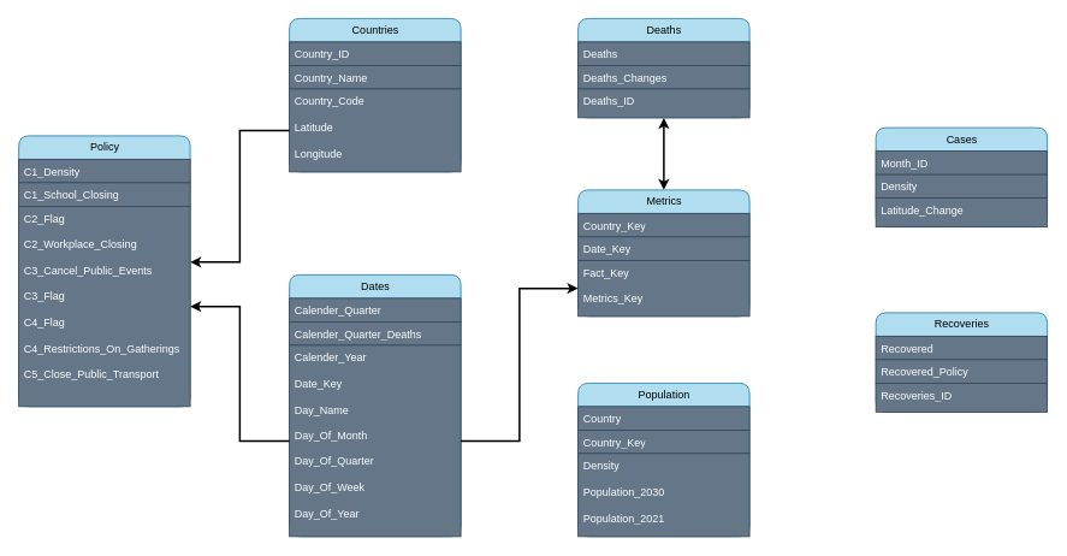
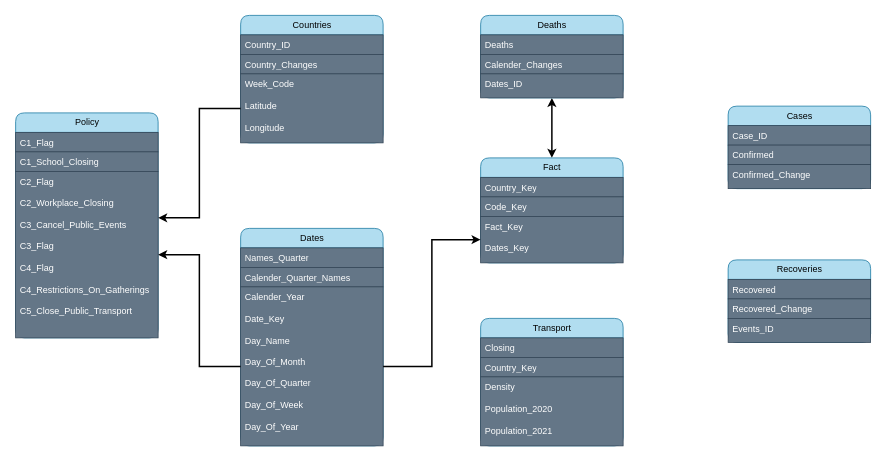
- <mxCell id="12" value="Country_Name" style="text;strokeColor=#314354;fillColor=#647687;align=left;verticalAlign=top;spacingLeft=4;spacingRight=4;overflow=hidden;rotatable=0;points=[[0,0.5],[1,0.5]];portConstraint=eastwest;whiteSpace=wrap;html=1;fontColor=#ffffff;" vertex="1" parent="10"><mxGeometry y="52" width="190" height="26" as="geometry" /></mxCell>
+ <mxCell id="12" value="Country_Changes" style="text;strokeColor=#314354;fillColor=#647687;align=left;verticalAlign=top;spacingLeft=4;spacingRight=4;overflow=hidden;rotatable=0;points=[[0,0.5],[1,0.5]];portConstraint=eastwest;whiteSpace=wrap;html=1;fontColor=#ffffff;" vertex="1" parent="10"><mxGeometry y="52" width="190" height="26" as="geometry" /></mxCell>
- <mxCell id="17" value="Deaths_Changes" style="text;strokeColor=#314354;fillColor=#647687;align=left;verticalAlign=top;spacingLeft=4;spacingRight=4;overflow=hidden;rotatable=0;points=[[0,0.5],[1,0.5]];portConstraint=eastwest;whiteSpace=wrap;html=1;fontColor=#ffffff;" vertex="1" parent="15"><mxGeometry y="52" width="190" height="26" as="geometry" /></mxCell>
+ <mxCell id="17" value="Calender_Changes" style="text;strokeColor=#314354;fillColor=#647687;align=left;verticalAlign=top;spacingLeft=4;spacingRight=4;overflow=hidden;rotatable=0;points=[[0,0.5],[1,0.5]];portConstraint=eastwest;whiteSpace=wrap;html=1;fontColor=#ffffff;" vertex="1" parent="15"><mxGeometry y="52" width="190" height="26" as="geometry" /></mxCell>
- <mxCell id="18" value="Deaths_ID&lt;br&gt;" style="text;strokeColor=#314354;fillColor=#647687;align=left;verticalAlign=top;spacingLeft=4;spacingRight=4;overflow=hidden;rotatable=0;points=[[0,0.5],[1,0.5]];portConstraint=eastwest;whiteSpace=wrap;html=1;fontColor=#ffffff;" vertex="1" parent="15"><mxGeometry y="78" width="190" height="32" as="geometry" /></mxCell>
+ <mxCell id="18" value="Dates_ID&lt;br&gt;" style="text;strokeColor=#314354;fillColor=#647687;align=left;verticalAlign=top;spacingLeft=4;spacingRight=4;overflow=hidden;rotatable=0;points=[[0,0.5],[1,0.5]];portConstraint=eastwest;whiteSpace=wrap;html=1;fontColor=#ffffff;" vertex="1" parent="15"><mxGeometry y="78" width="190" height="32" as="geometry" /></mxCell>
- <mxCell id="13" value="Country_Code&lt;br&gt;&lt;br&gt;Latitude&lt;br&gt;&lt;br&gt;Longitude&lt;br&gt;&lt;br&gt;" style="text;strokeColor=#314354;fillColor=#647687;align=left;verticalAlign=top;spacingLeft=4;spacingRight=4;overflow=hidden;rotatable=0;points=[[0,0.5],[1,0.5]];portConstraint=eastwest;whiteSpace=wrap;html=1;fontColor=#ffffff;" vertex="1" parent="10"><mxGeometry y="78" width="190" height="92" as="geometry" /></mxCell>
+ <mxCell id="13" value="Week_Code&lt;br&gt;&lt;br&gt;Latitude&lt;br&gt;&lt;br&gt;Longitude&lt;br&gt;&lt;br&gt;" style="text;strokeColor=#314354;fillColor=#647687;align=left;verticalAlign=top;spacingLeft=4;spacingRight=4;overflow=hidden;rotatable=0;points=[[0,0.5],[1,0.5]];portConstraint=eastwest;whiteSpace=wrap;html=1;fontColor=#ffffff;" vertex="1" parent="10"><mxGeometry y="78" width="190" height="92" as="geometry" /></mxCell>
- <mxCell id="24" value="Month_ID" style="text;strokeColor=#314354;fillColor=#647687;align=left;verticalAlign=top;spacingLeft=4;spacingRight=4;overflow=hidden;rotatable=0;points=[[0,0.5],[1,0.5]];portConstraint=eastwest;whiteSpace=wrap;html=1;fontColor=#ffffff;" vertex="1" parent="23"><mxGeometry y="26" width="190" height="26" as="geometry" /></mxCell>
+ <mxCell id="24" value="Case_ID" style="text;strokeColor=#314354;fillColor=#647687;align=left;verticalAlign=top;spacingLeft=4;spacingRight=4;overflow=hidden;rotatable=0;points=[[0,0.5],[1,0.5]];portConstraint=eastwest;whiteSpace=wrap;html=1;fontColor=#ffffff;" vertex="1" parent="23"><mxGeometry y="26" width="190" height="26" as="geometry" /></mxCell>
- <mxCell id="3" value="C1_Density&lt;span style=&quot;white-space: pre;&quot;&gt;&#09;&lt;/span&gt;&lt;span style=&quot;white-space: pre;&quot;&gt;&#09;&lt;/span&gt;" style="text;strokeColor=#314354;fillColor=#647687;align=left;verticalAlign=top;spacingLeft=4;spacingRight=4;overflow=hidden;rotatable=0;points=[[0,0.5],[1,0.5]];portConstraint=eastwest;whiteSpace=wrap;html=1;fontColor=#ffffff;" vertex="1" parent="2"><mxGeometry y="26" width="190" height="26" as="geometry" /></mxCell>
+ <mxCell id="3" value="C1_Flag&lt;span style=&quot;white-space: pre;&quot;&gt;&#09;&lt;/span&gt;&lt;span style=&quot;white-space: pre;&quot;&gt;&#09;&lt;/span&gt;" style="text;strokeColor=#314354;fillColor=#647687;align=left;verticalAlign=top;spacingLeft=4;spacingRight=4;overflow=hidden;rotatable=0;points=[[0,0.5],[1,0.5]];portConstraint=eastwest;whiteSpace=wrap;html=1;fontColor=#ffffff;" vertex="1" parent="2"><mxGeometry y="26" width="190" height="26" as="geometry" /></mxCell>
- <mxCell id="25" value="Density" style="text;strokeColor=#314354;fillColor=#647687;align=left;verticalAlign=top;spacingLeft=4;spacingRight=4;overflow=hidden;rotatable=0;points=[[0,0.5],[1,0.5]];portConstraint=eastwest;whiteSpace=wrap;html=1;fontColor=#ffffff;" vertex="1" parent="23"><mxGeometry y="52" width="190" height="26" as="geometry" /></mxCell>
+ <mxCell id="25" value="Confirmed" style="text;strokeColor=#314354;fillColor=#647687;align=left;verticalAlign=top;spacingLeft=4;spacingRight=4;overflow=hidden;rotatable=0;points=[[0,0.5],[1,0.5]];portConstraint=eastwest;whiteSpace=wrap;html=1;fontColor=#ffffff;" vertex="1" parent="23"><mxGeometry y="52" width="190" height="26" as="geometry" /></mxCell>
- <mxCell id="19" value="Metrics" style="swimlane;fontStyle=0;childLayout=stackLayout;horizontal=1;startSize=26;fillColor=#b1ddf0;horizontalStack=0;resizeParent=1;resizeParentMax=0;resizeLast=0;collapsible=1;marginBottom=0;html=1;rounded=1;strokeColor=#10739e;" vertex="1" parent="1"><mxGeometry x="640" y="210" width="190" height="140" as="geometry"><mxRectangle x="880" y="350" width="70" height="30" as="alternateBounds" /></mxGeometry></mxCell>
+ <mxCell id="19" value="Fact" style="swimlane;fontStyle=0;childLayout=stackLayout;horizontal=1;startSize=26;fillColor=#b1ddf0;horizontalStack=0;resizeParent=1;resizeParentMax=0;resizeLast=0;collapsible=1;marginBottom=0;html=1;rounded=1;strokeColor=#10739e;" vertex="1" parent="1"><mxGeometry x="640" y="210" width="190" height="140" as="geometry"><mxRectangle x="880" y="350" width="70" height="30" as="alternateBounds" /></mxGeometry></mxCell>
- <mxCell id="26" value="Latitude_Change" style="text;strokeColor=#314354;fillColor=#647687;align=left;verticalAlign=top;spacingLeft=4;spacingRight=4;overflow=hidden;rotatable=0;points=[[0,0.5],[1,0.5]];portConstraint=eastwest;whiteSpace=wrap;html=1;fontColor=#ffffff;" vertex="1" parent="23"><mxGeometry y="78" width="190" height="32" as="geometry" /></mxCell>
+ <mxCell id="26" value="Confirmed_Change" style="text;strokeColor=#314354;fillColor=#647687;align=left;verticalAlign=top;spacingLeft=4;spacingRight=4;overflow=hidden;rotatable=0;points=[[0,0.5],[1,0.5]];portConstraint=eastwest;whiteSpace=wrap;html=1;fontColor=#ffffff;" vertex="1" parent="23"><mxGeometry y="78" width="190" height="32" as="geometry" /></mxCell>
- <mxCell id="21" value="Date_Key" style="text;strokeColor=#314354;fillColor=#647687;align=left;verticalAlign=top;spacingLeft=4;spacingRight=4;overflow=hidden;rotatable=0;points=[[0,0.5],[1,0.5]];portConstraint=eastwest;whiteSpace=wrap;html=1;fontColor=#ffffff;" vertex="1" parent="19"><mxGeometry y="52" width="190" height="26" as="geometry" /></mxCell>
+ <mxCell id="21" value="Code_Key" style="text;strokeColor=#314354;fillColor=#647687;align=left;verticalAlign=top;spacingLeft=4;spacingRight=4;overflow=hidden;rotatable=0;points=[[0,0.5],[1,0.5]];portConstraint=eastwest;whiteSpace=wrap;html=1;fontColor=#ffffff;" vertex="1" parent="19"><mxGeometry y="52" width="190" height="26" as="geometry" /></mxCell>
- <mxCell id="22" value="Fact_Key&lt;br&gt;&lt;br&gt;Metrics_Key" style="text;strokeColor=#314354;fillColor=#647687;align=left;verticalAlign=top;spacingLeft=4;spacingRight=4;overflow=hidden;rotatable=0;points=[[0,0.5],[1,0.5]];portConstraint=eastwest;whiteSpace=wrap;html=1;fontColor=#ffffff;" vertex="1" parent="19"><mxGeometry y="78" width="190" height="62" as="geometry" /></mxCell>
+ <mxCell id="22" value="Fact_Key&lt;br&gt;&lt;br&gt;Dates_Key" style="text;strokeColor=#314354;fillColor=#647687;align=left;verticalAlign=top;spacingLeft=4;spacingRight=4;overflow=hidden;rotatable=0;points=[[0,0.5],[1,0.5]];portConstraint=eastwest;whiteSpace=wrap;html=1;fontColor=#ffffff;" vertex="1" parent="19"><mxGeometry y="78" width="190" height="62" as="geometry" /></mxCell>
- <mxCell id="7" value="Calender_Quarter" style="text;align=left;verticalAlign=top;spacingLeft=4;spacingRight=4;overflow=hidden;rotatable=0;points=[[0,0.5],[1,0.5]];portConstraint=eastwest;whiteSpace=wrap;html=1;fillColor=#647687;strokeColor=#314354;fontColor=#ffffff;" vertex="1" parent="6"><mxGeometry y="26" width="190" height="26" as="geometry" /></mxCell>
+ <mxCell id="7" value="Names_Quarter" style="text;align=left;verticalAlign=top;spacingLeft=4;spacingRight=4;overflow=hidden;rotatable=0;points=[[0,0.5],[1,0.5]];portConstraint=eastwest;whiteSpace=wrap;html=1;fillColor=#647687;strokeColor=#314354;fontColor=#ffffff;" vertex="1" parent="6"><mxGeometry y="26" width="190" height="26" as="geometry" /></mxCell>
- <mxCell id="8" value="Calender_Quarter_Deaths" style="text;align=left;verticalAlign=top;spacingLeft=4;spacingRight=4;overflow=hidden;rotatable=0;points=[[0,0.5],[1,0.5]];portConstraint=eastwest;whiteSpace=wrap;html=1;fillColor=#647687;strokeColor=#314354;fontColor=#ffffff;" vertex="1" parent="6"><mxGeometry y="52" width="190" height="26" as="geometry" /></mxCell>
+ <mxCell id="8" value="Calender_Quarter_Names" style="text;align=left;verticalAlign=top;spacingLeft=4;spacingRight=4;overflow=hidden;rotatable=0;points=[[0,0.5],[1,0.5]];portConstraint=eastwest;whiteSpace=wrap;html=1;fillColor=#647687;strokeColor=#314354;fontColor=#ffffff;" vertex="1" parent="6"><mxGeometry y="52" width="190" height="26" as="geometry" /></mxCell>
- <mxCell id="29" value="Recovered_Policy" style="text;strokeColor=#314354;fillColor=#647687;align=left;verticalAlign=top;spacingLeft=4;spacingRight=4;overflow=hidden;rotatable=0;points=[[0,0.5],[1,0.5]];portConstraint=eastwest;whiteSpace=wrap;html=1;fontColor=#ffffff;" vertex="1" parent="27"><mxGeometry y="52" width="190" height="26" as="geometry" /></mxCell>
+ <mxCell id="29" value="Recovered_Change" style="text;strokeColor=#314354;fillColor=#647687;align=left;verticalAlign=top;spacingLeft=4;spacingRight=4;overflow=hidden;rotatable=0;points=[[0,0.5],[1,0.5]];portConstraint=eastwest;whiteSpace=wrap;html=1;fontColor=#ffffff;" vertex="1" parent="27"><mxGeometry y="52" width="190" height="26" as="geometry" /></mxCell>
- <mxCell id="31" value="Population" style="swimlane;fontStyle=0;childLayout=stackLayout;horizontal=1;startSize=26;fillColor=#b1ddf0;horizontalStack=0;resizeParent=1;resizeParentMax=0;resizeLast=0;collapsible=1;marginBottom=0;html=1;rounded=1;strokeColor=#10739e;" vertex="1" parent="1"><mxGeometry x="640" y="424" width="190" height="170" as="geometry"><mxRectangle x="460" y="550" width="70" height="30" as="alternateBounds" /></mxGeometry></mxCell>
+ <mxCell id="31" value="Transport" style="swimlane;fontStyle=0;childLayout=stackLayout;horizontal=1;startSize=26;fillColor=#b1ddf0;horizontalStack=0;resizeParent=1;resizeParentMax=0;resizeLast=0;collapsible=1;marginBottom=0;html=1;rounded=1;strokeColor=#10739e;" vertex="1" parent="1"><mxGeometry x="640" y="424" width="190" height="170" as="geometry"><mxRectangle x="460" y="550" width="70" height="30" as="alternateBounds" /></mxGeometry></mxCell>
- <mxCell id="30" value="Recoveries_ID" style="text;strokeColor=#314354;fillColor=#647687;align=left;verticalAlign=top;spacingLeft=4;spacingRight=4;overflow=hidden;rotatable=0;points=[[0,0.5],[1,0.5]];portConstraint=eastwest;whiteSpace=wrap;html=1;fontColor=#ffffff;" vertex="1" parent="27"><mxGeometry y="78" width="190" height="32" as="geometry" /></mxCell>
+ <mxCell id="30" value="Events_ID" style="text;strokeColor=#314354;fillColor=#647687;align=left;verticalAlign=top;spacingLeft=4;spacingRight=4;overflow=hidden;rotatable=0;points=[[0,0.5],[1,0.5]];portConstraint=eastwest;whiteSpace=wrap;html=1;fontColor=#ffffff;" vertex="1" parent="27"><mxGeometry y="78" width="190" height="32" as="geometry" /></mxCell>
- <mxCell id="32" value="Country" style="text;strokeColor=#314354;fillColor=#647687;align=left;verticalAlign=top;spacingLeft=4;spacingRight=4;overflow=hidden;rotatable=0;points=[[0,0.5],[1,0.5]];portConstraint=eastwest;whiteSpace=wrap;html=1;fontColor=#ffffff;" vertex="1" parent="31"><mxGeometry y="26" width="190" height="26" as="geometry" /></mxCell>
+ <mxCell id="32" value="Closing" style="text;strokeColor=#314354;fillColor=#647687;align=left;verticalAlign=top;spacingLeft=4;spacingRight=4;overflow=hidden;rotatable=0;points=[[0,0.5],[1,0.5]];portConstraint=eastwest;whiteSpace=wrap;html=1;fontColor=#ffffff;" vertex="1" parent="31"><mxGeometry y="26" width="190" height="26" as="geometry" /></mxCell>
- <mxCell id="34" value="Density&lt;br&gt;&lt;br&gt;Population_2030&lt;br&gt;&lt;br&gt;Population_2021" style="text;strokeColor=#314354;fillColor=#647687;align=left;verticalAlign=top;spacingLeft=4;spacingRight=4;overflow=hidden;rotatable=0;points=[[0,0.5],[1,0.5]];portConstraint=eastwest;whiteSpace=wrap;html=1;fontColor=#ffffff;" vertex="1" parent="31"><mxGeometry y="78" width="190" height="92" as="geometry" /></mxCell>
+ <mxCell id="34" value="Density&lt;br&gt;&lt;br&gt;Population_2020&lt;br&gt;&lt;br&gt;Population_2021" style="text;strokeColor=#314354;fillColor=#647687;align=left;verticalAlign=top;spacingLeft=4;spacingRight=4;overflow=hidden;rotatable=0;points=[[0,0.5],[1,0.5]];portConstraint=eastwest;whiteSpace=wrap;html=1;fontColor=#ffffff;" vertex="1" parent="31"><mxGeometry y="78" width="190" height="92" as="geometry" /></mxCell>
